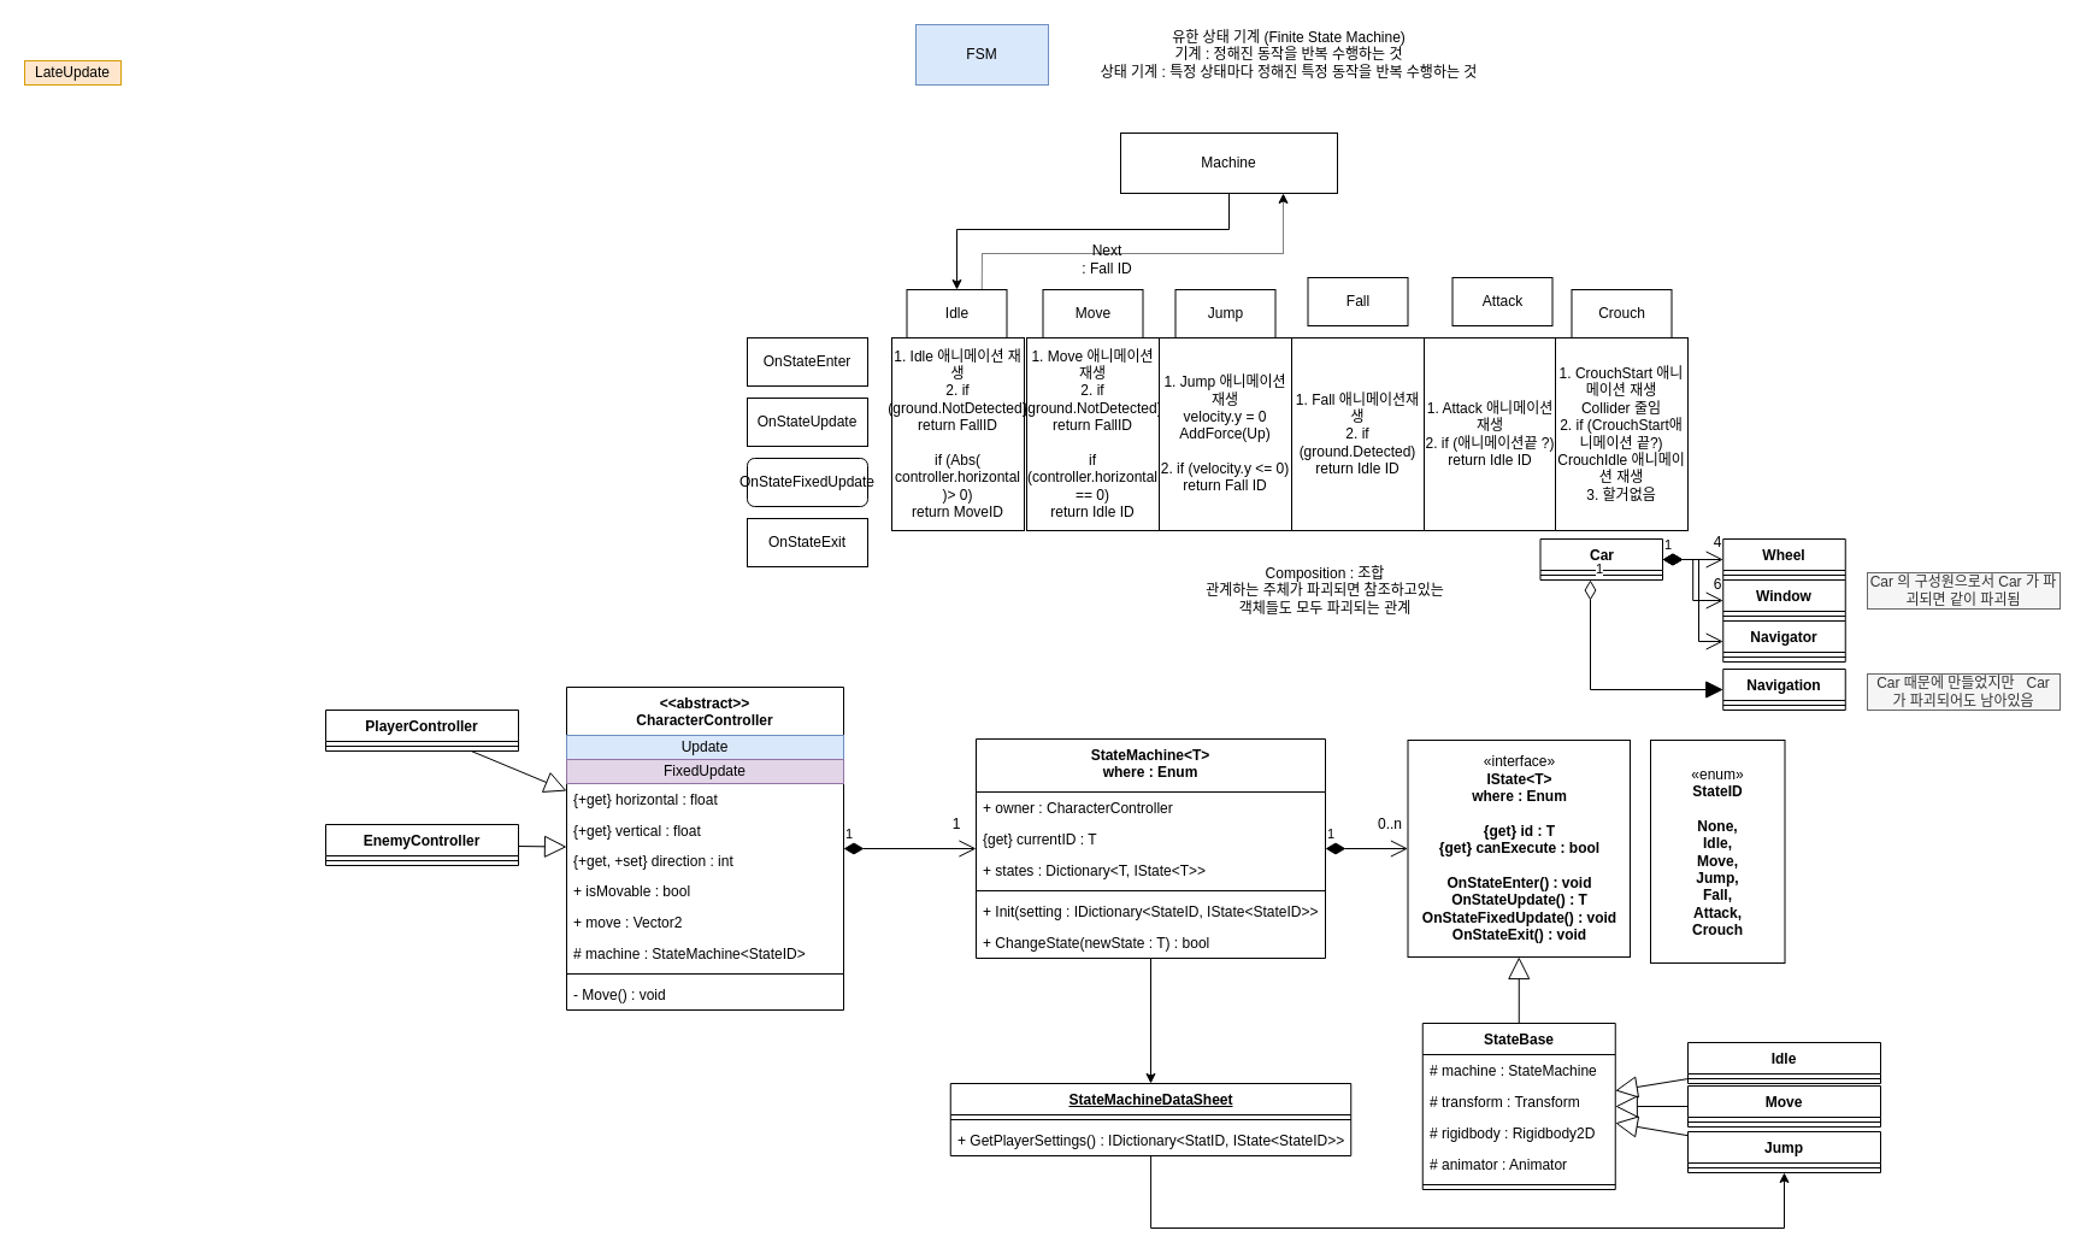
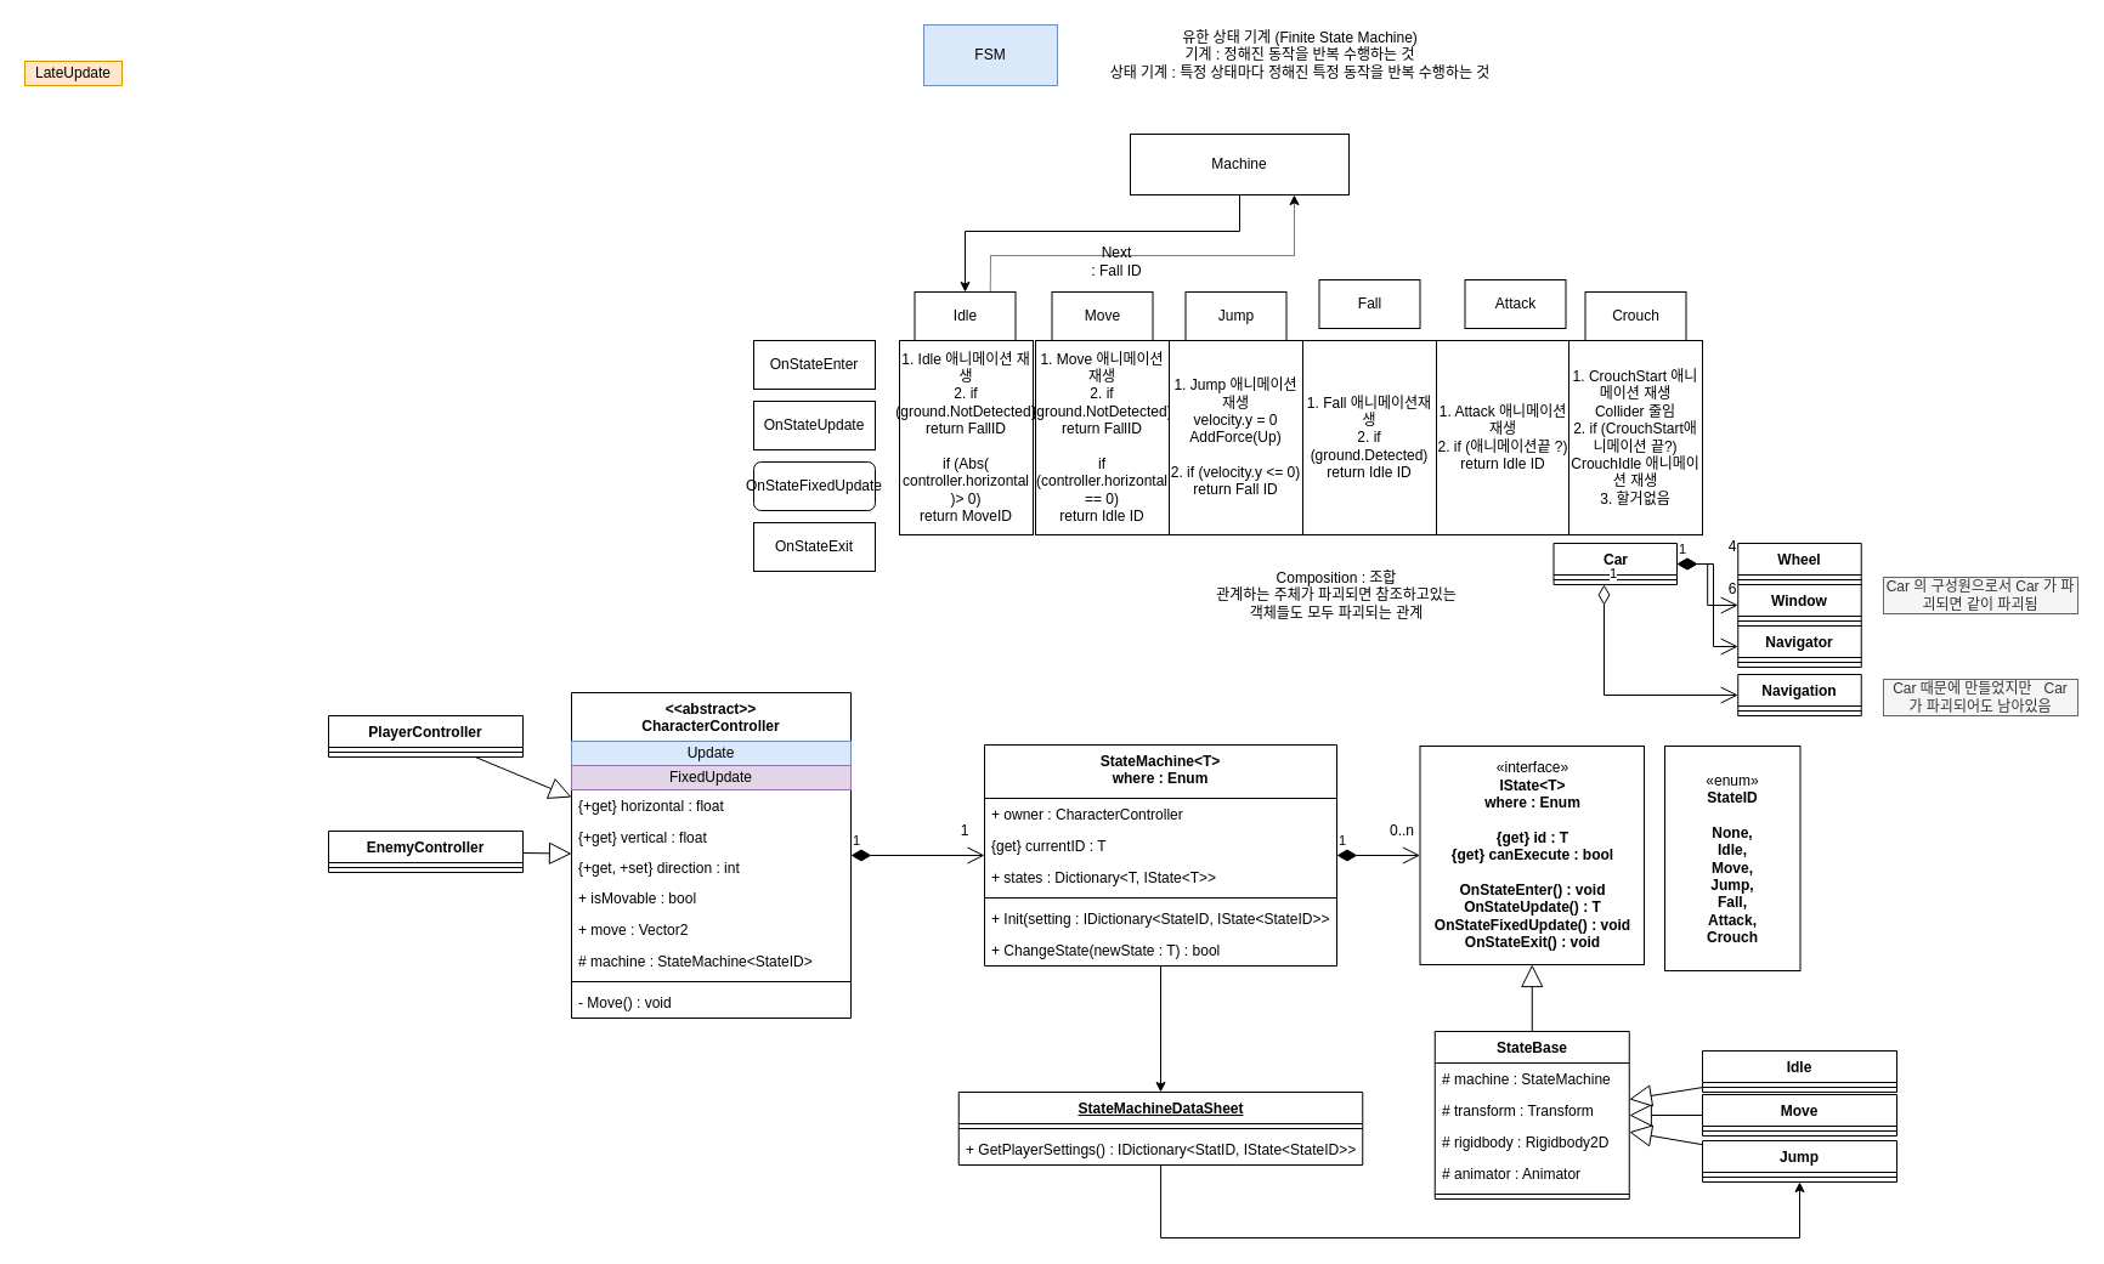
- <mxCell id="83" value="1" style="endArrow=open;html=1;endSize=12;startArrow=diamondThin;startSize=14;startFill=1;edgeStyle=orthogonalEdgeStyle;align=left;verticalAlign=bottom;rounded=0;entryX=0;entryY=0.5;entryDx=0;entryDy=0;" edge="1" parent="1" source="77" target="79"><mxGeometry x="-1" y="3" relative="1" as="geometry"><mxPoint x="1110" y="714" as="sourcePoint" /><mxPoint x="1179" y="714" as="targetPoint" /></mxGeometry></mxCell>
- <mxCell id="92" value="1" style="endArrow=block;html=1;endSize=12;startArrow=diamondThin;startSize=14;startFill=0;edgeStyle=orthogonalEdgeStyle;align=left;verticalAlign=bottom;rounded=0;" edge="1" parent="1" source="77" target="87"><mxGeometry x="-1" y="3" relative="1" as="geometry"><mxPoint x="1330" y="570" as="sourcePoint" /><mxPoint x="1490" y="570" as="targetPoint" /><Array as="points"><mxPoint x="1320" y="572" /></Array></mxGeometry></mxCell>
+ <mxCell id="92" value="1" style="endArrow=open;html=1;endSize=12;startArrow=diamondThin;startSize=14;startFill=0;edgeStyle=orthogonalEdgeStyle;align=left;verticalAlign=bottom;rounded=0;" edge="1" parent="1" source="77" target="87"><mxGeometry x="-1" y="3" relative="1" as="geometry"><mxPoint x="1330" y="570" as="sourcePoint" /><mxPoint x="1490" y="570" as="targetPoint" /><Array as="points"><mxPoint x="1320" y="572" /></Array></mxGeometry></mxCell>
